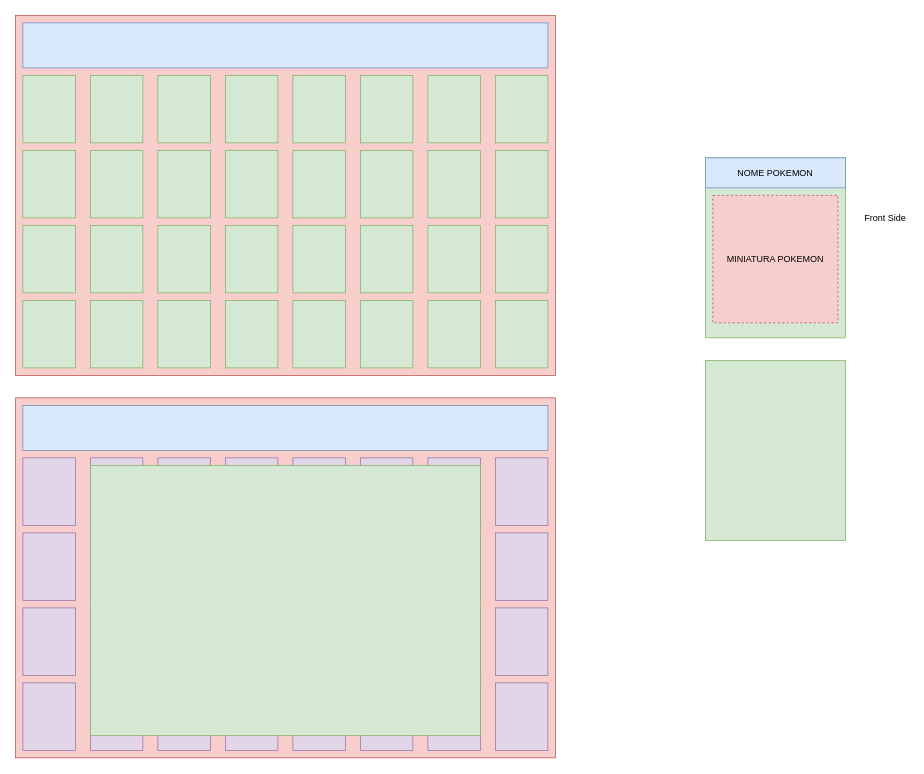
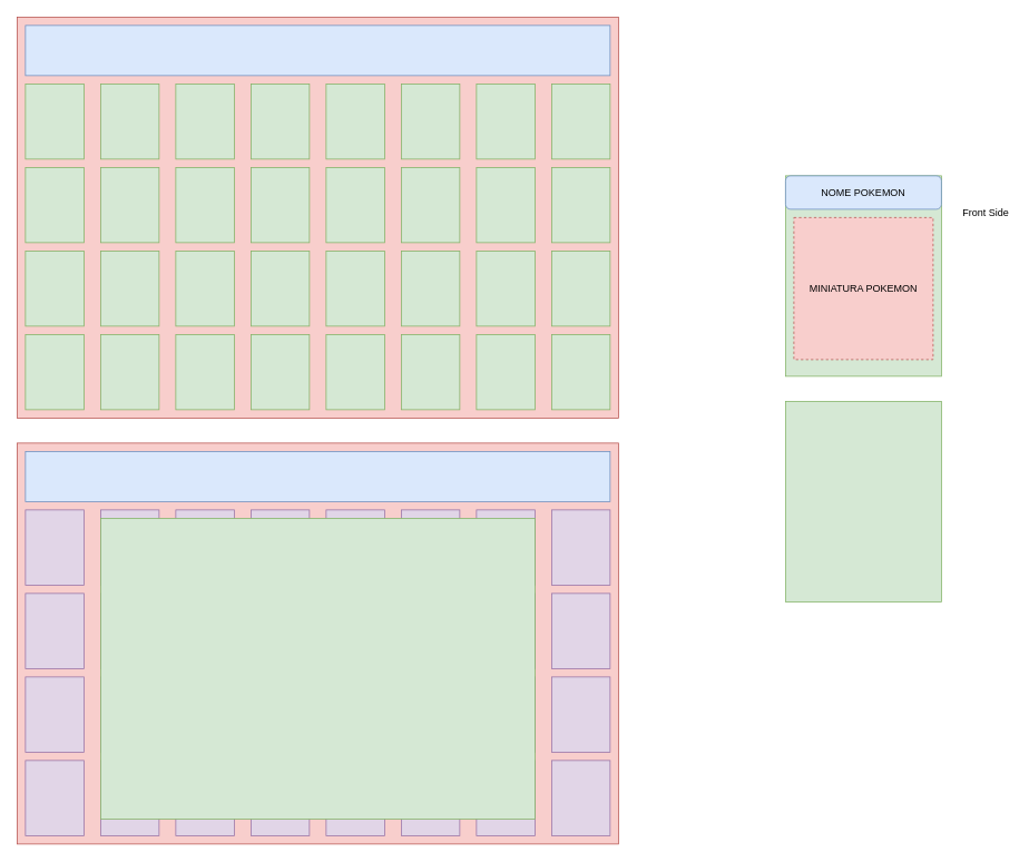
- <mxCell id="73" value="NOME POKEMON" style="rounded=0;whiteSpace=wrap;html=1;fillColor=#dae8fc;strokeColor=#6c8ebf;" vertex="1" parent="1"><mxGeometry x="940" y="210" width="186.67" height="40" as="geometry" /></mxCell>
+ <mxCell id="73" value="NOME POKEMON" style="whiteSpace=wrap;html=1;fillColor=#dae8fc;strokeColor=#6c8ebf;rounded=1;" vertex="1" parent="1"><mxGeometry x="940" y="210" width="186.67" height="40" as="geometry" /></mxCell>
- <mxCell id="72" value="Front Side" style="text;html=1;strokeColor=none;fillColor=none;align=center;verticalAlign=middle;whiteSpace=wrap;rounded=0;" vertex="1" parent="1"><mxGeometry x="1150" y="275" width="60" height="30" as="geometry" /></mxCell>
+ <mxCell id="72" value="Front Side" style="text;html=1;strokeColor=none;fillColor=none;align=center;verticalAlign=middle;whiteSpace=wrap;rounded=0;" vertex="1" parent="1"><mxGeometry x="1150" y="240" width="60" height="30" as="geometry" /></mxCell>
